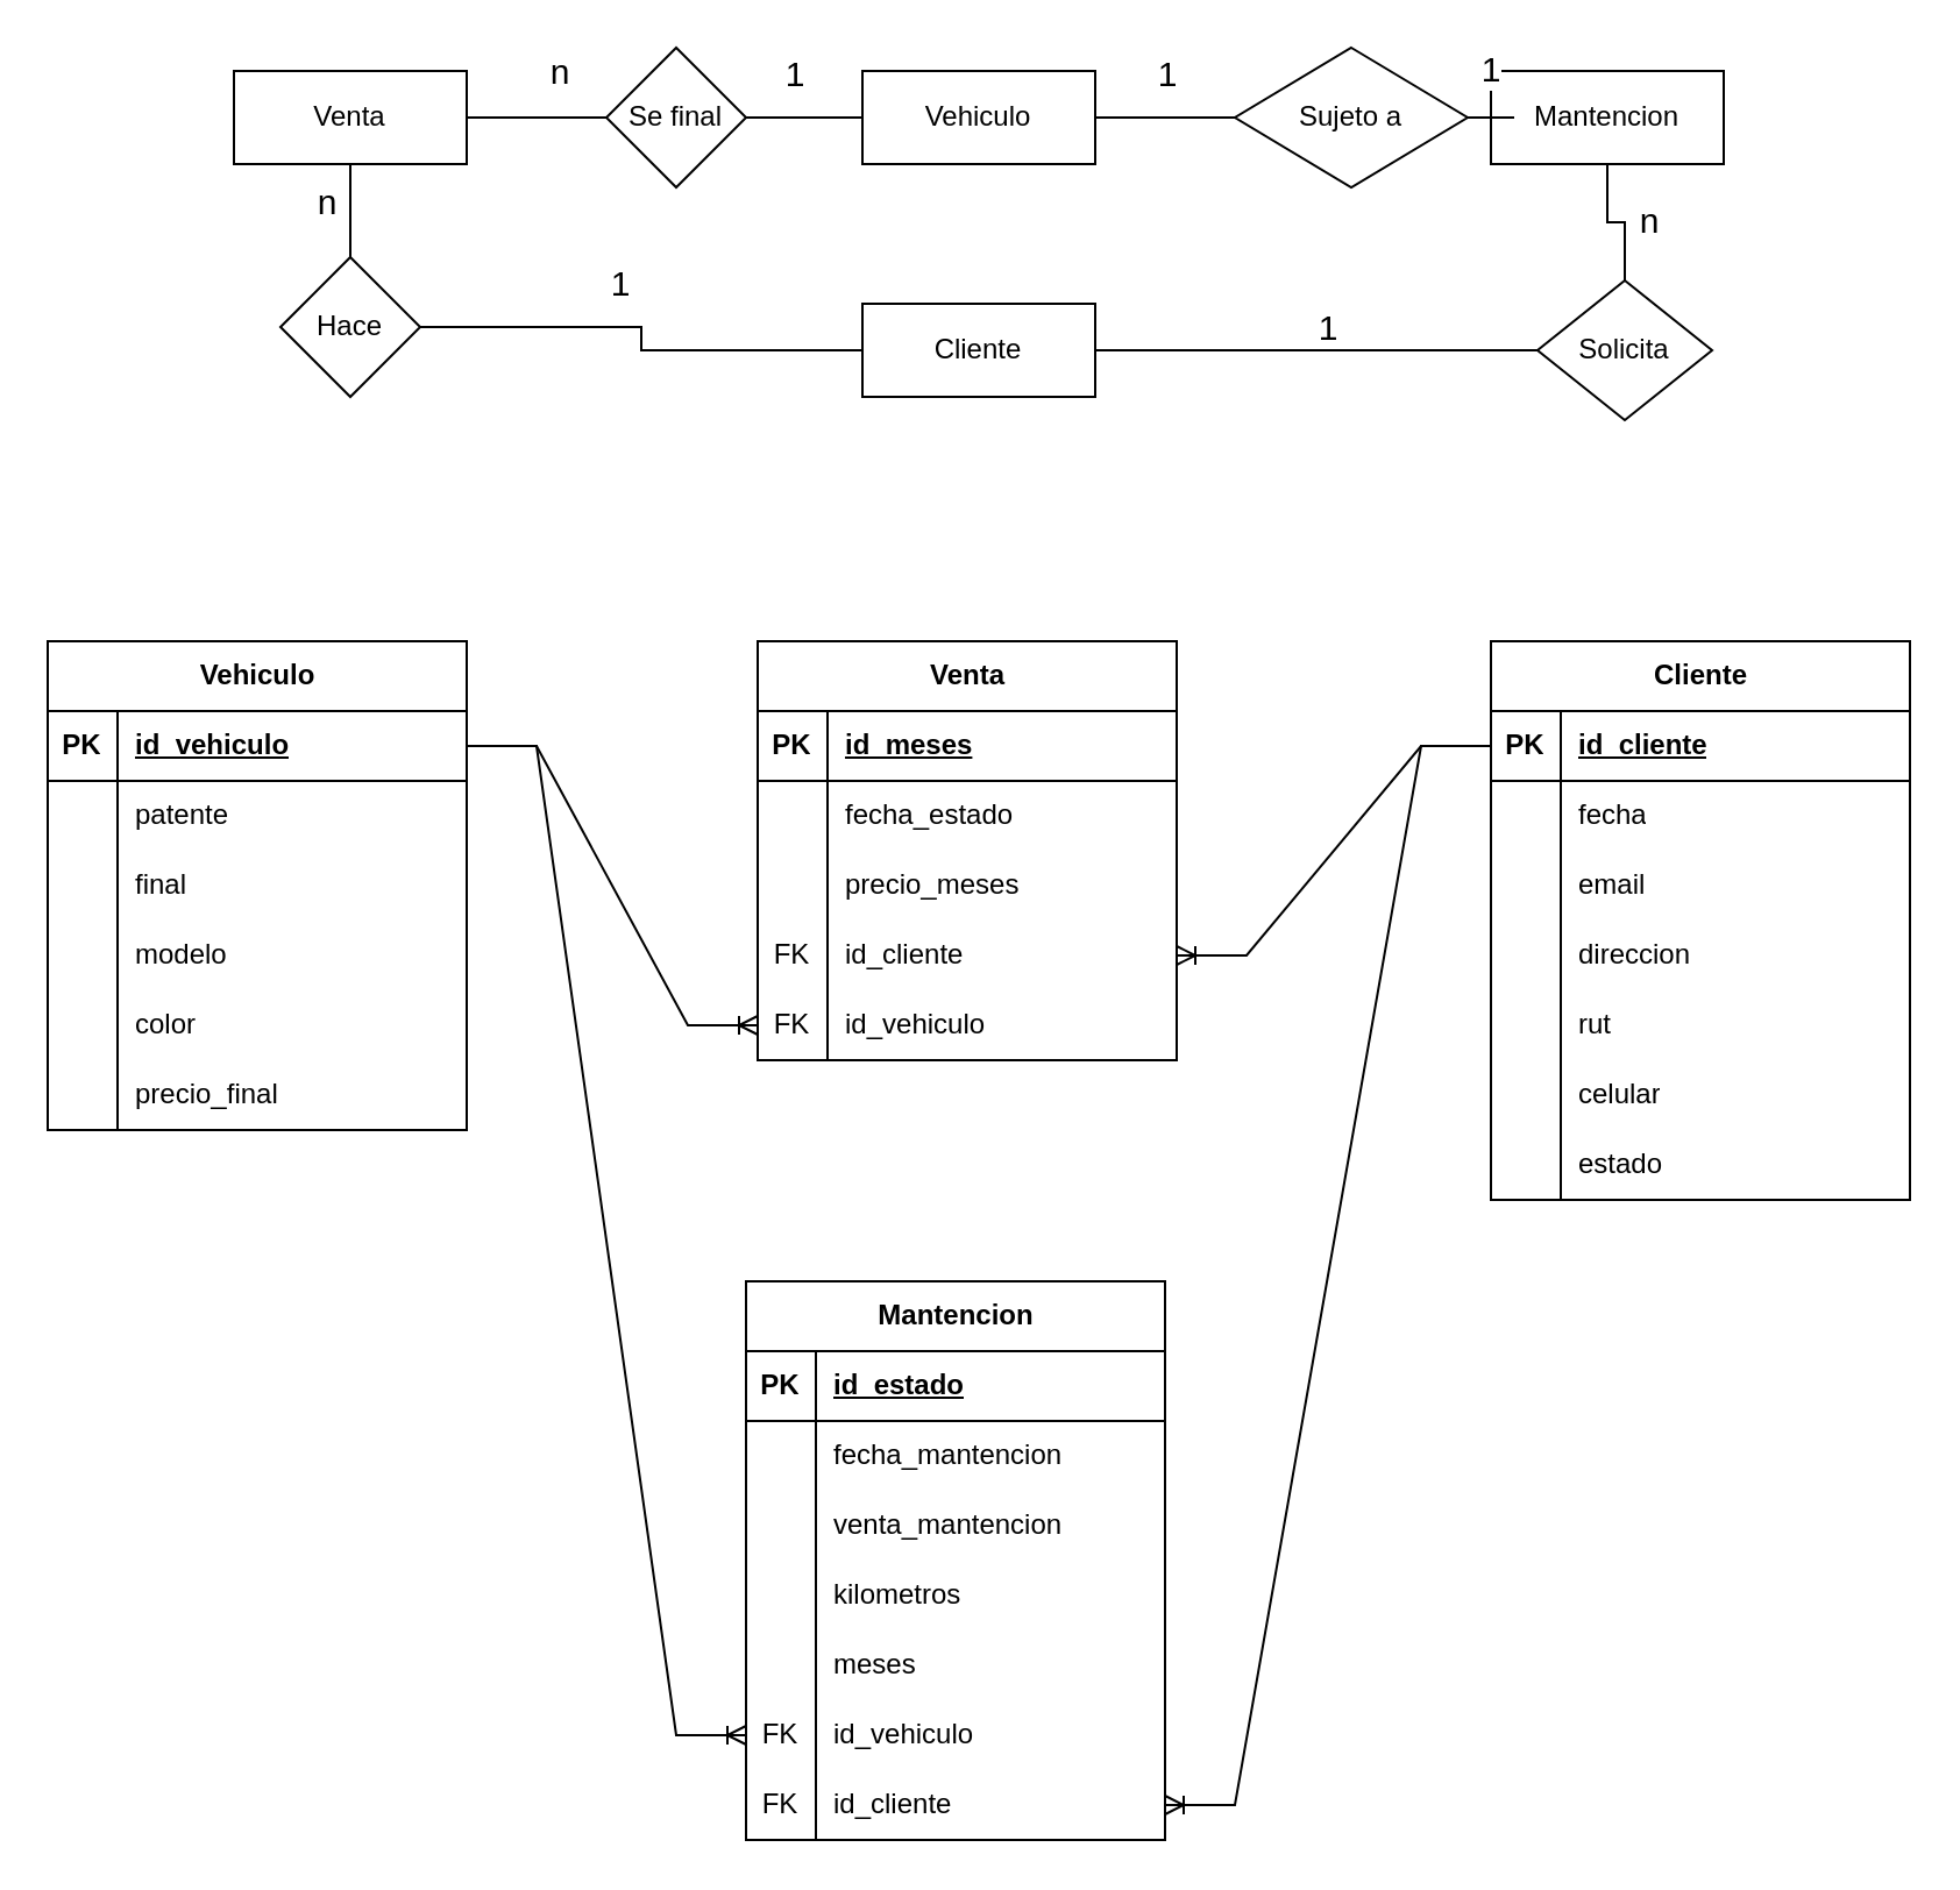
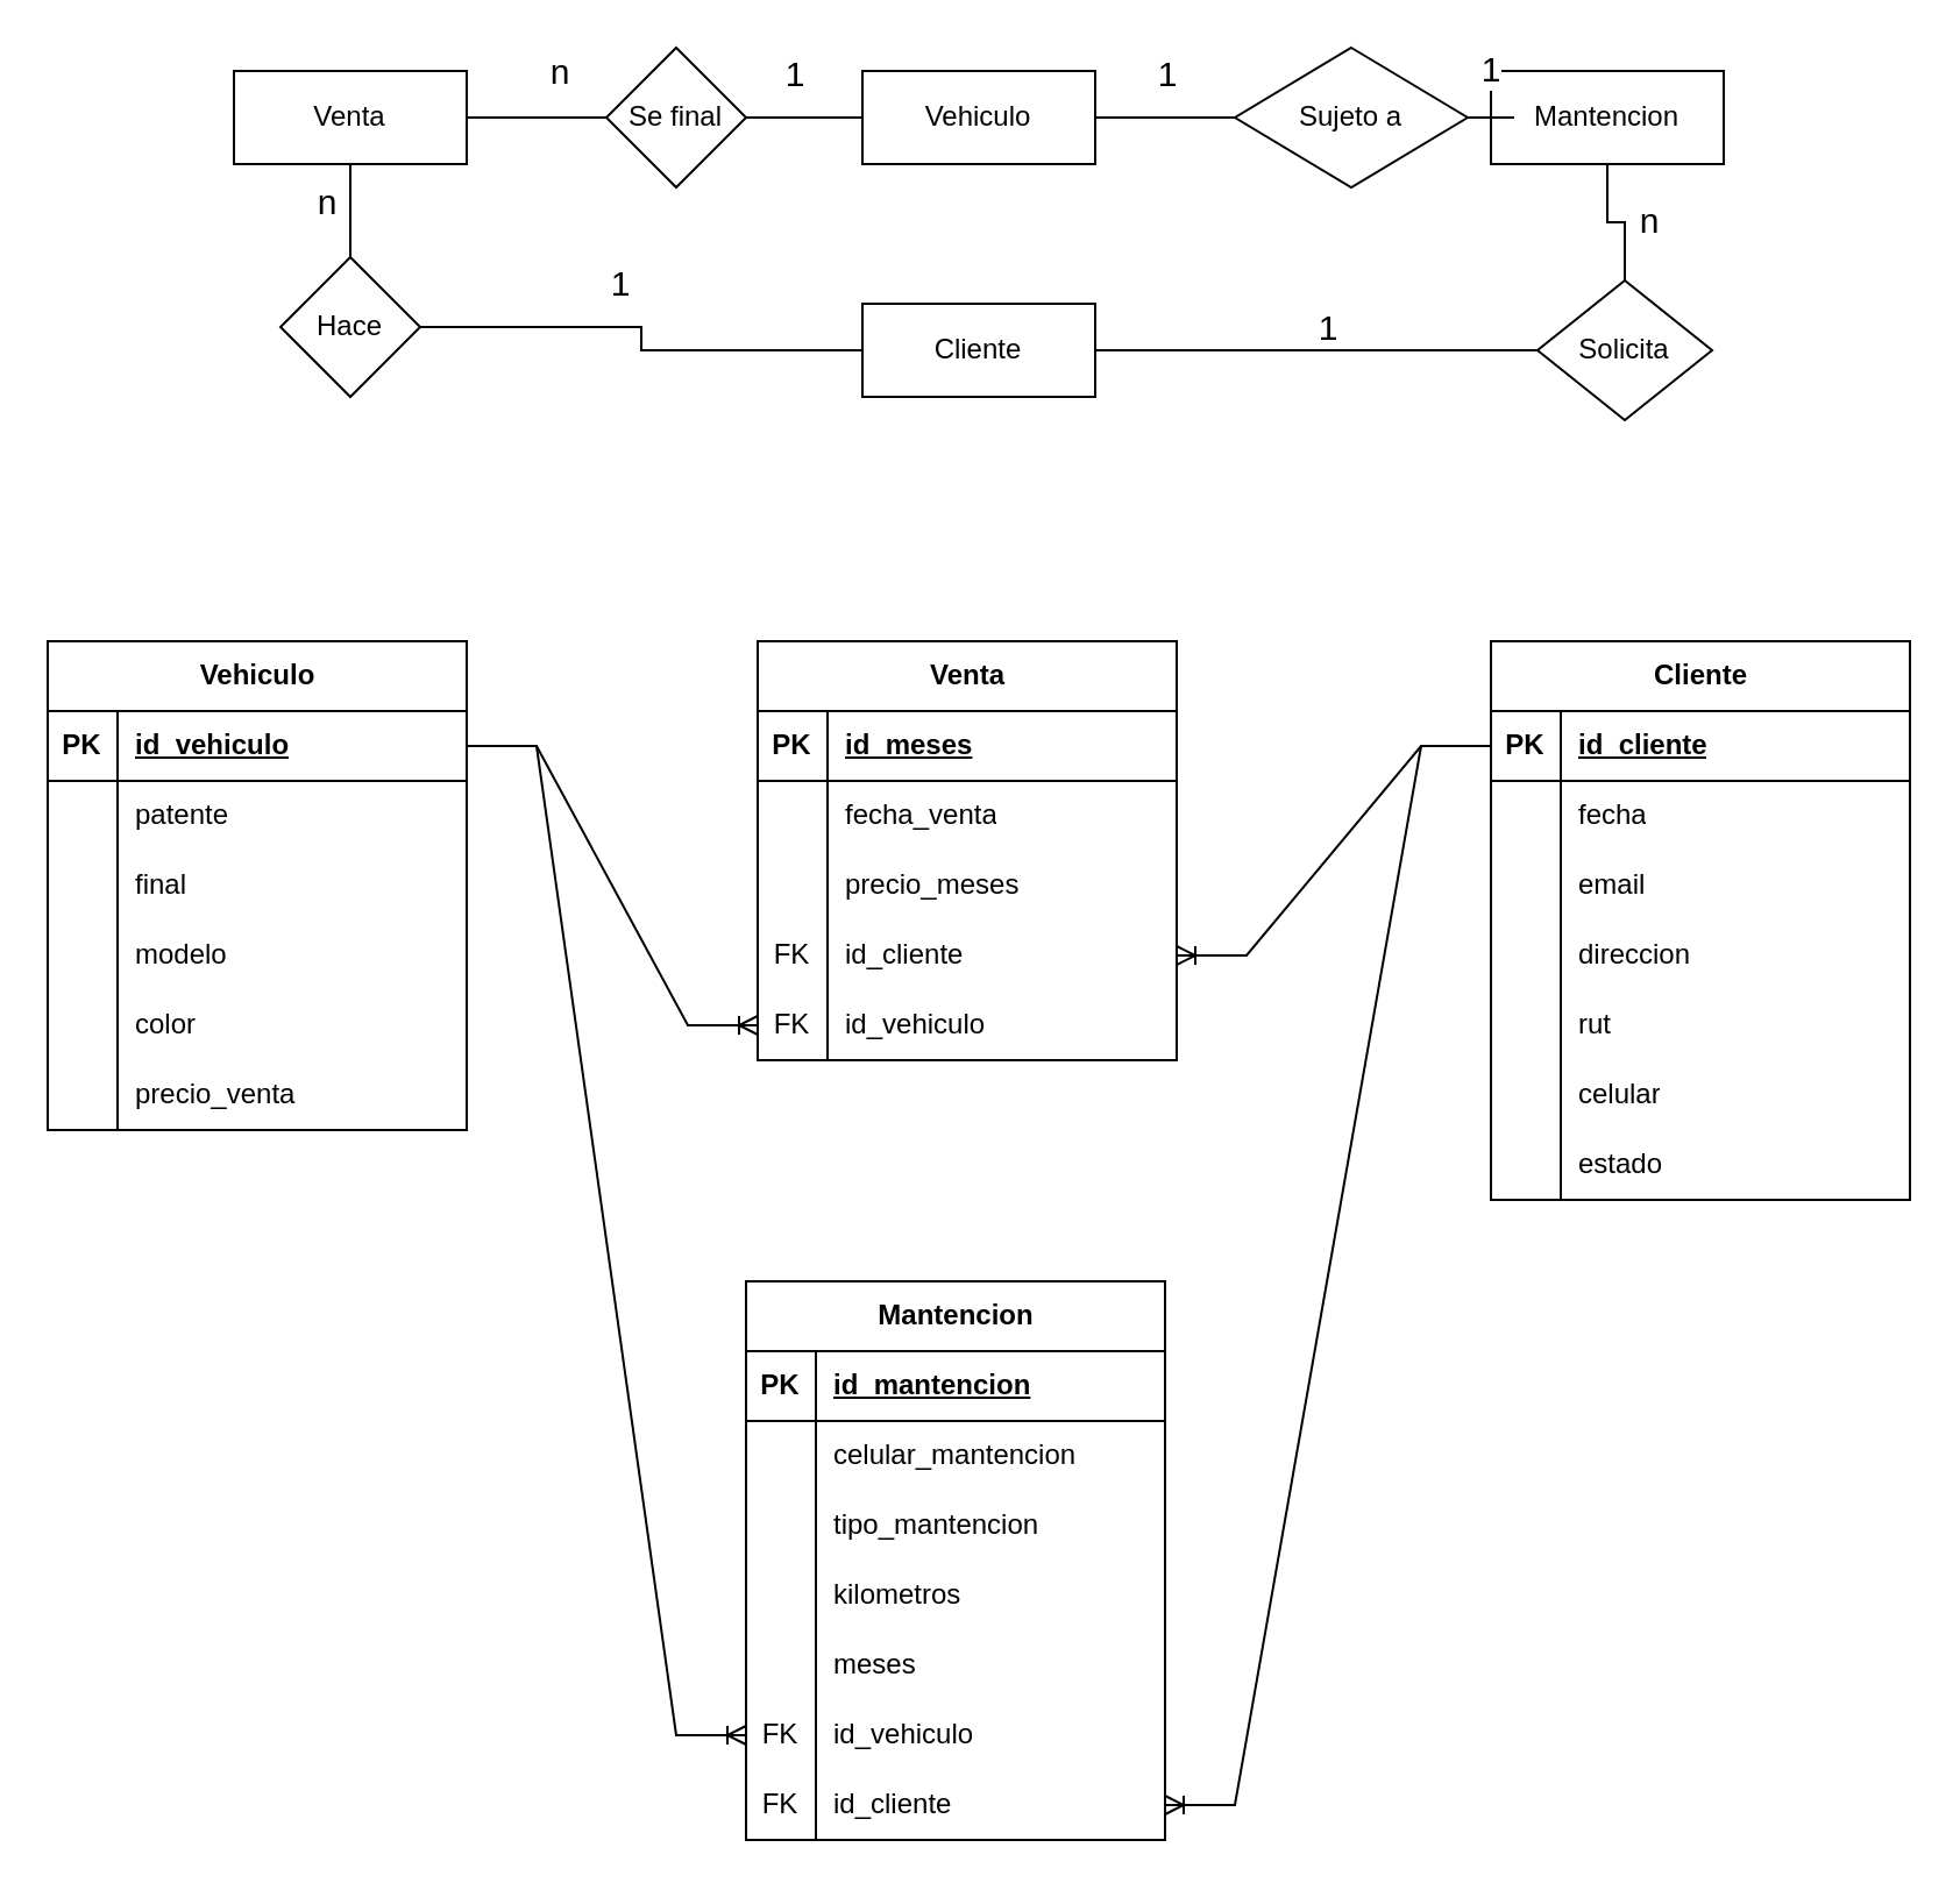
- <mxCell id="48" value="fecha_estado" style="shape=partialRectangle;connectable=0;fillColor=none;top=0;left=0;bottom=0;right=0;align=left;spacingLeft=6;overflow=hidden;whiteSpace=wrap;html=1;" vertex="1" parent="46"><mxGeometry x="30" width="150" height="30" as="geometry"><mxRectangle width="150" height="30" as="alternateBounds" /></mxGeometry></mxCell>
+ <mxCell id="48" value="fecha_venta" style="shape=partialRectangle;connectable=0;fillColor=none;top=0;left=0;bottom=0;right=0;align=left;spacingLeft=6;overflow=hidden;whiteSpace=wrap;html=1;" vertex="1" parent="46"><mxGeometry x="30" width="150" height="30" as="geometry"><mxRectangle width="150" height="30" as="alternateBounds" /></mxGeometry></mxCell>
- <mxCell id="41" value="precio_final" style="shape=partialRectangle;connectable=0;fillColor=none;top=0;left=0;bottom=0;right=0;align=left;spacingLeft=6;overflow=hidden;whiteSpace=wrap;html=1;" vertex="1" parent="39"><mxGeometry x="30" width="150" height="30" as="geometry"><mxRectangle width="150" height="30" as="alternateBounds" /></mxGeometry></mxCell>
+ <mxCell id="41" value="precio_venta" style="shape=partialRectangle;connectable=0;fillColor=none;top=0;left=0;bottom=0;right=0;align=left;spacingLeft=6;overflow=hidden;whiteSpace=wrap;html=1;" vertex="1" parent="39"><mxGeometry x="30" width="150" height="30" as="geometry"><mxRectangle width="150" height="30" as="alternateBounds" /></mxGeometry></mxCell>
- <mxCell id="85" value="id_estado" style="shape=partialRectangle;connectable=0;fillColor=none;top=0;left=0;bottom=0;right=0;align=left;spacingLeft=6;fontStyle=5;overflow=hidden;whiteSpace=wrap;html=1;" vertex="1" parent="83"><mxGeometry x="30" width="150" height="30" as="geometry"><mxRectangle width="150" height="30" as="alternateBounds" /></mxGeometry></mxCell>
+ <mxCell id="85" value="id_mantencion" style="shape=partialRectangle;connectable=0;fillColor=none;top=0;left=0;bottom=0;right=0;align=left;spacingLeft=6;fontStyle=5;overflow=hidden;whiteSpace=wrap;html=1;" vertex="1" parent="83"><mxGeometry x="30" width="150" height="30" as="geometry"><mxRectangle width="150" height="30" as="alternateBounds" /></mxGeometry></mxCell>
- <mxCell id="88" value="fecha_mantencion" style="shape=partialRectangle;connectable=0;fillColor=none;top=0;left=0;bottom=0;right=0;align=left;spacingLeft=6;overflow=hidden;whiteSpace=wrap;html=1;" vertex="1" parent="86"><mxGeometry x="30" width="150" height="30" as="geometry"><mxRectangle width="150" height="30" as="alternateBounds" /></mxGeometry></mxCell>
+ <mxCell id="88" value="celular_mantencion" style="shape=partialRectangle;connectable=0;fillColor=none;top=0;left=0;bottom=0;right=0;align=left;spacingLeft=6;overflow=hidden;whiteSpace=wrap;html=1;" vertex="1" parent="86"><mxGeometry x="30" width="150" height="30" as="geometry"><mxRectangle width="150" height="30" as="alternateBounds" /></mxGeometry></mxCell>
- <mxCell id="91" value="venta_mantencion" style="shape=partialRectangle;connectable=0;fillColor=none;top=0;left=0;bottom=0;right=0;align=left;spacingLeft=6;overflow=hidden;whiteSpace=wrap;html=1;" vertex="1" parent="89"><mxGeometry x="30" width="150" height="30" as="geometry"><mxRectangle width="150" height="30" as="alternateBounds" /></mxGeometry></mxCell>
+ <mxCell id="91" value="tipo_mantencion" style="shape=partialRectangle;connectable=0;fillColor=none;top=0;left=0;bottom=0;right=0;align=left;spacingLeft=6;overflow=hidden;whiteSpace=wrap;html=1;" vertex="1" parent="89"><mxGeometry x="30" width="150" height="30" as="geometry"><mxRectangle width="150" height="30" as="alternateBounds" /></mxGeometry></mxCell>
